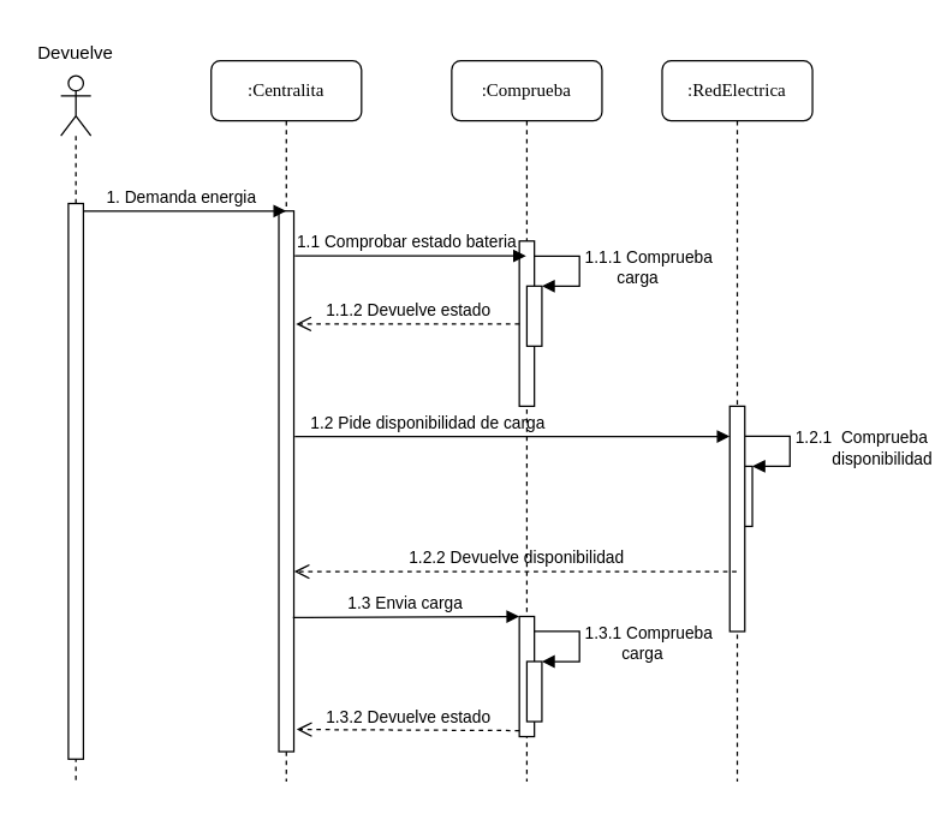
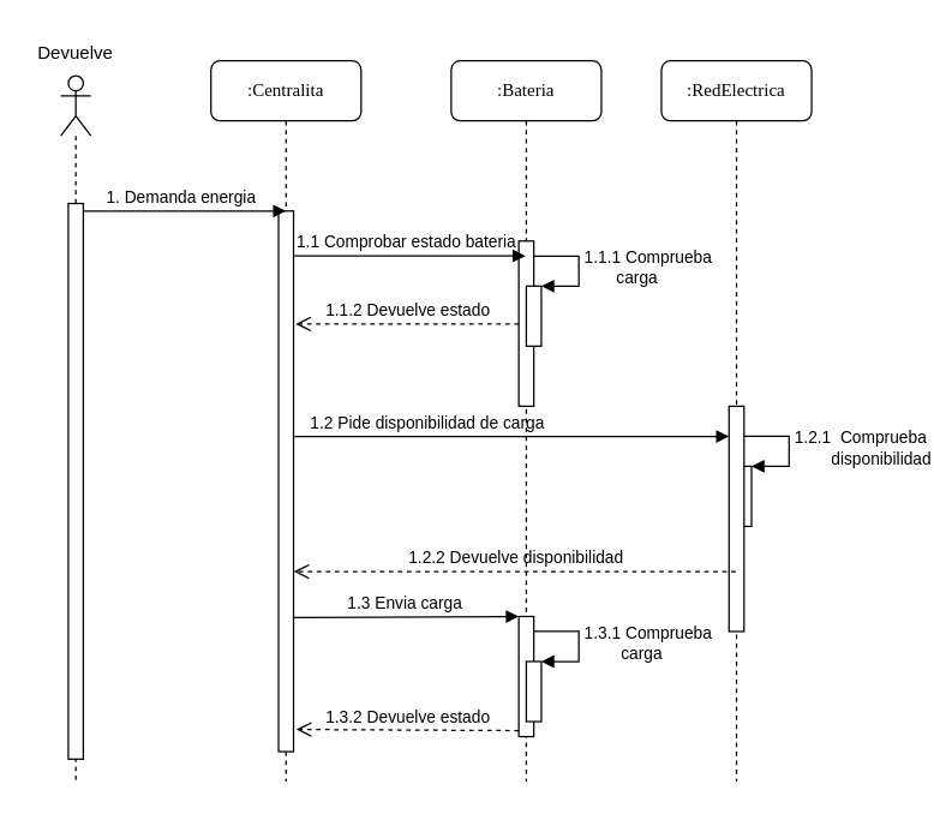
- <mxCell id="4" value=":Comprueba" style="shape=umlLifeline;perimeter=lifelinePerimeter;whiteSpace=wrap;html=1;container=1;collapsible=0;recursiveResize=0;outlineConnect=0;rounded=1;shadow=0;comic=0;labelBackgroundColor=none;strokeWidth=1;fontFamily=Verdana;fontSize=12;align=center;" vertex="1" parent="1"><mxGeometry x="300" y="40" width="100" height="480" as="geometry" /></mxCell>
+ <mxCell id="4" value=":Bateria" style="shape=umlLifeline;perimeter=lifelinePerimeter;whiteSpace=wrap;html=1;container=1;collapsible=0;recursiveResize=0;outlineConnect=0;rounded=1;shadow=0;comic=0;labelBackgroundColor=none;strokeWidth=1;fontFamily=Verdana;fontSize=12;align=center;" vertex="1" parent="1"><mxGeometry x="300" y="40" width="100" height="480" as="geometry" /></mxCell>
